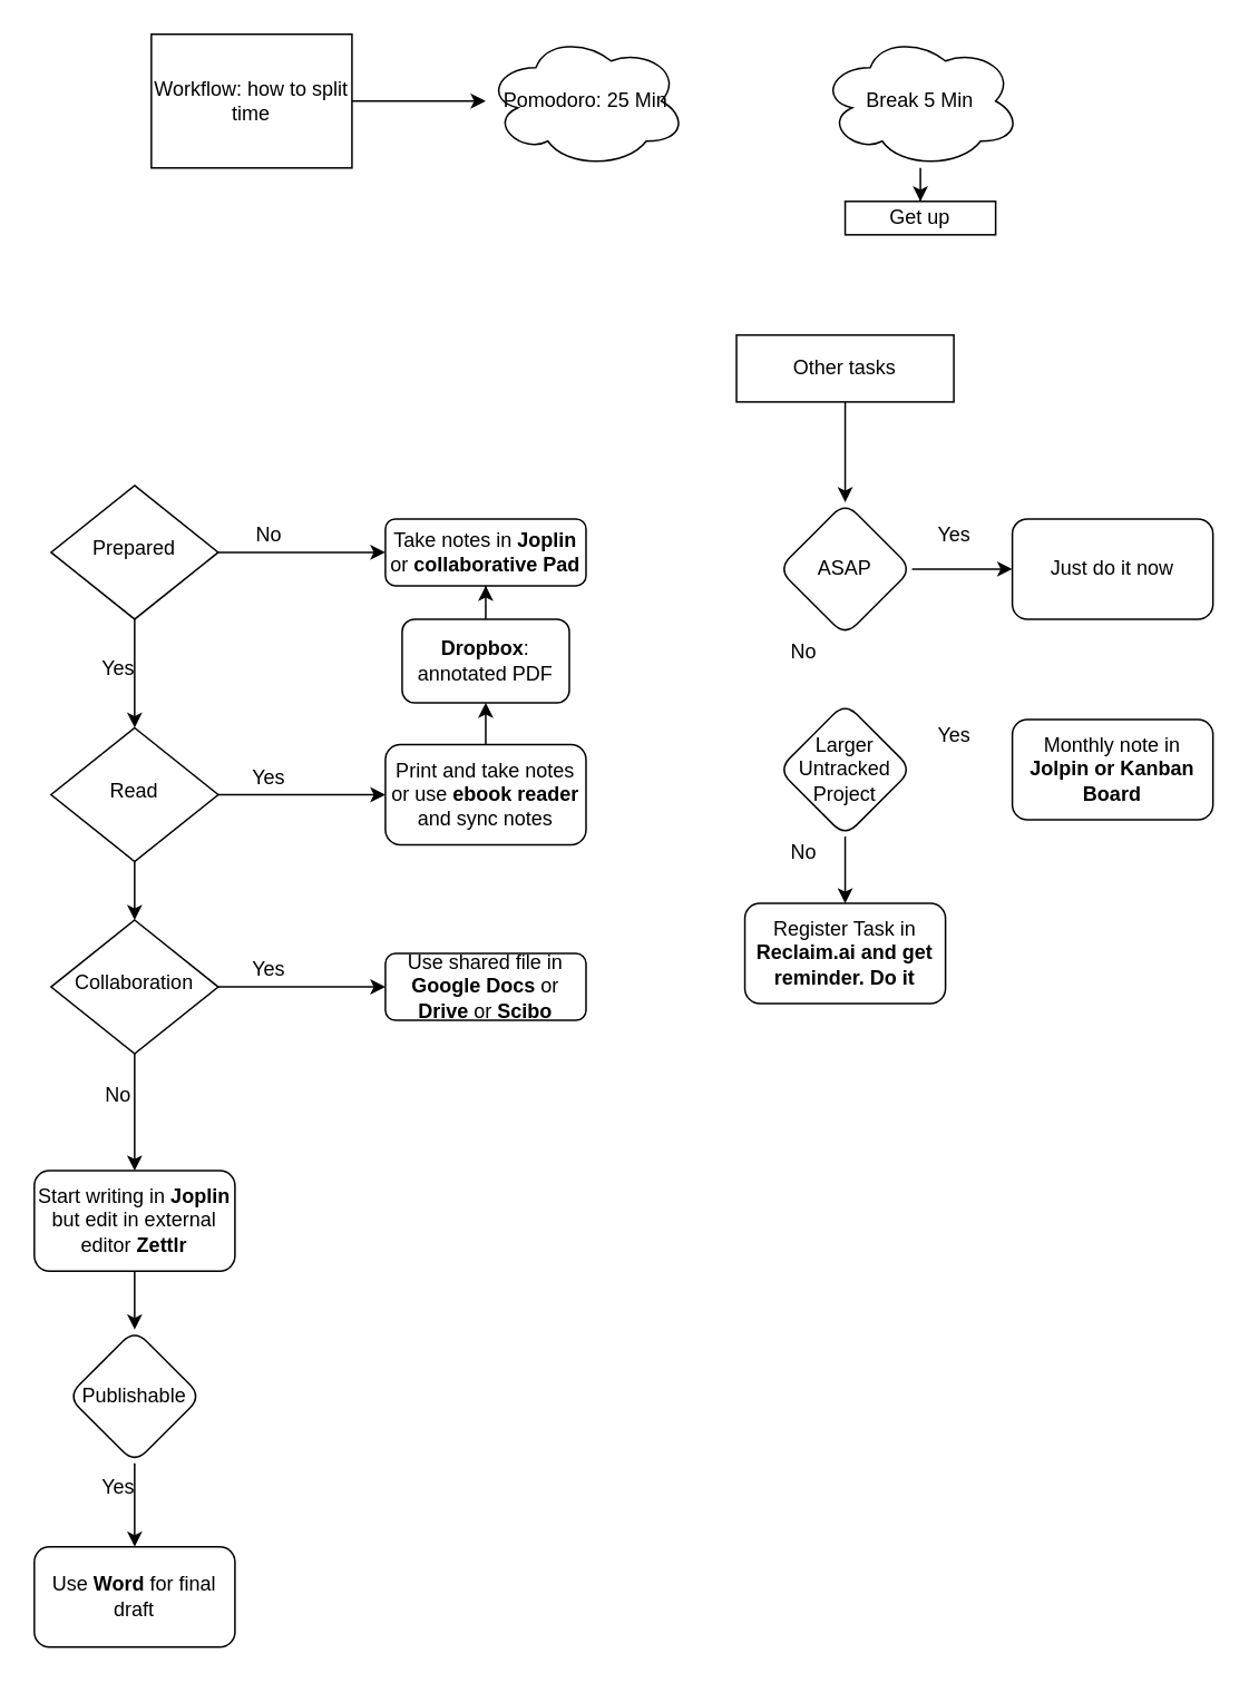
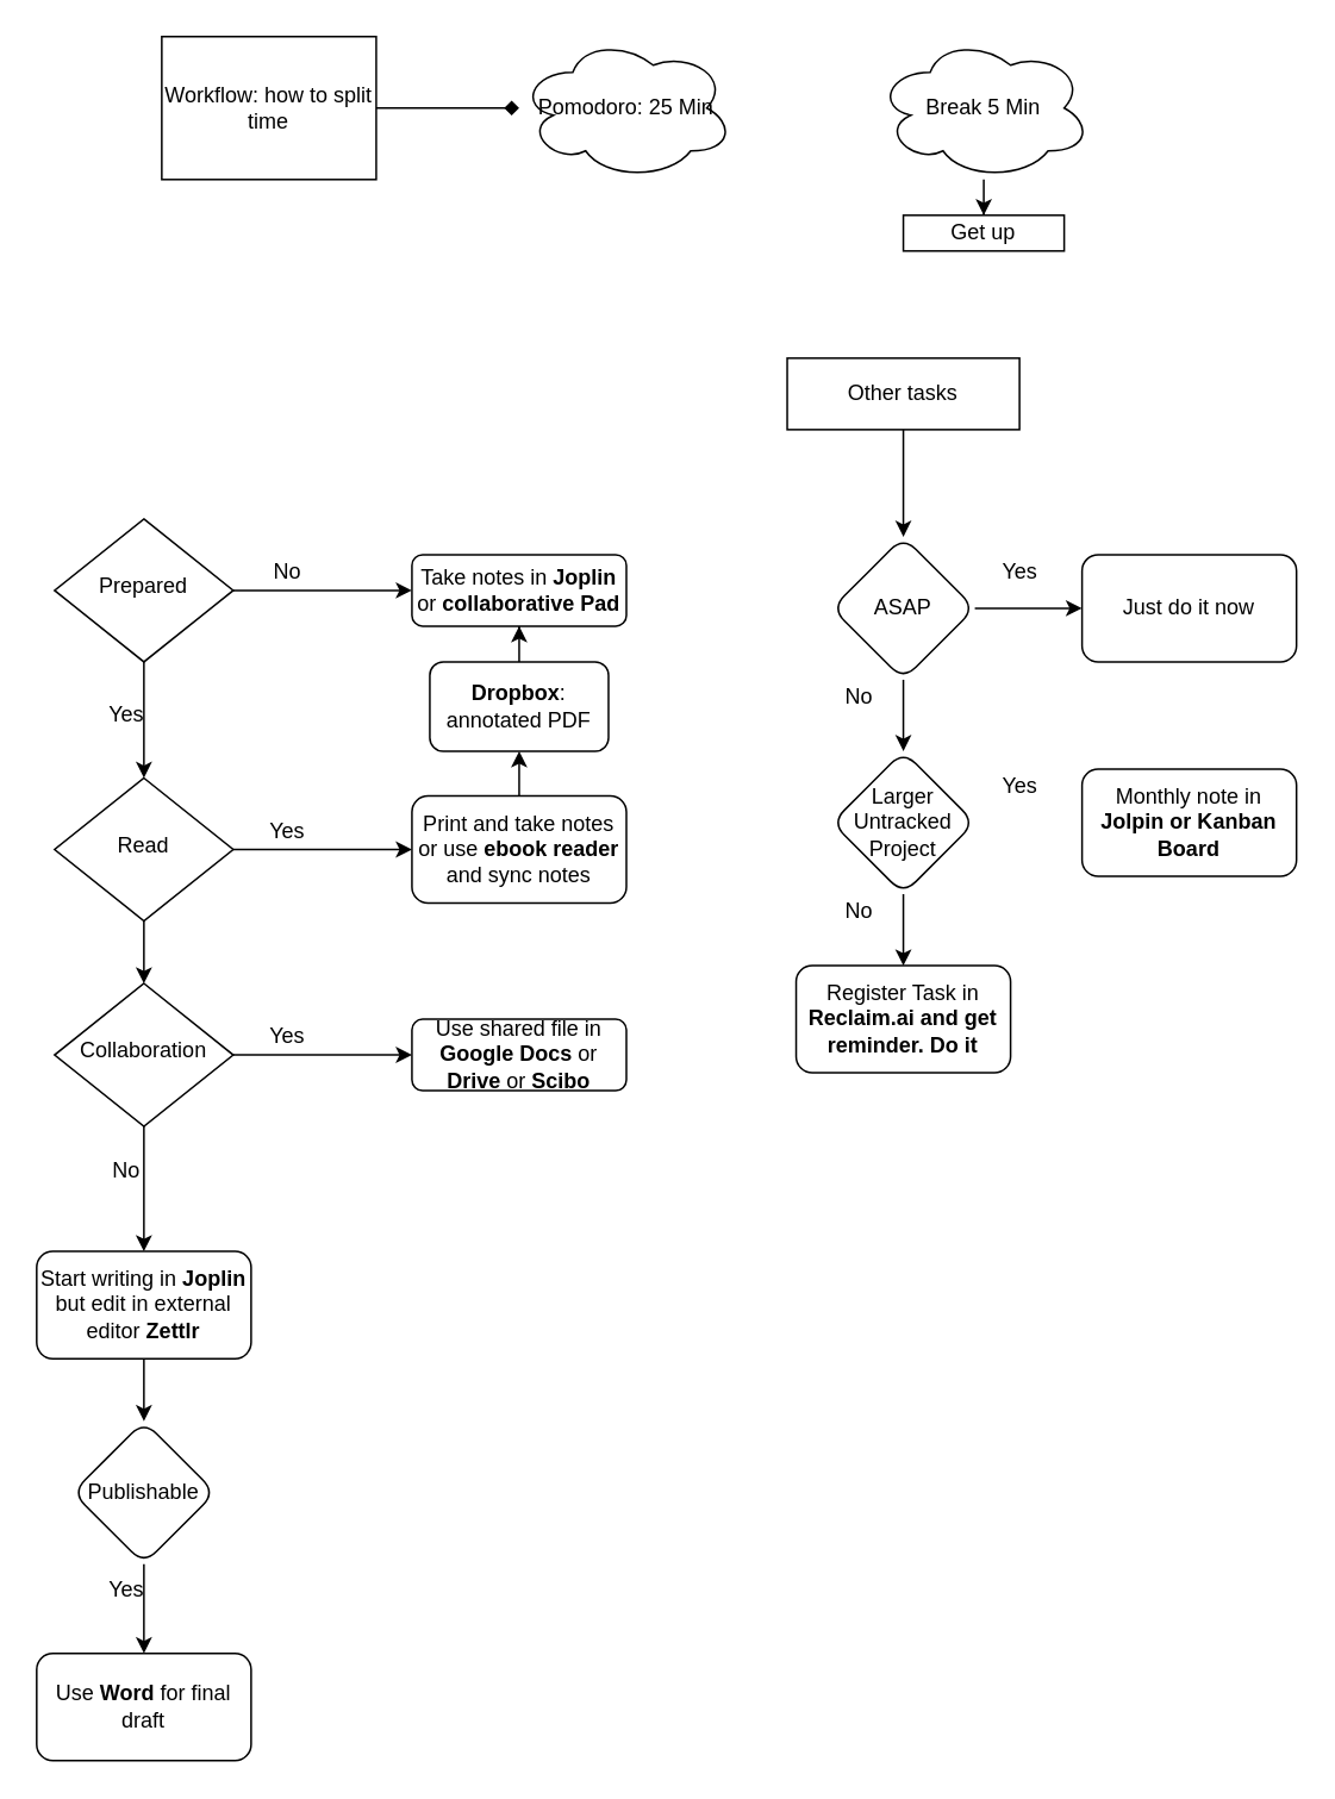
- <mxCell id="29" value="" style="edgeStyle=orthogonalEdgeStyle;rounded=0;orthogonalLoop=1;jettySize=auto;html=1;" edge="1" parent="1" source="30" target="31"><mxGeometry relative="1" as="geometry" /></mxCell>
+ <mxCell id="29" value="" style="edgeStyle=orthogonalEdgeStyle;rounded=0;orthogonalLoop=1;jettySize=auto;html=1;endArrow=diamond;" edge="1" parent="1" source="30" target="31"><mxGeometry relative="1" as="geometry" /></mxCell>
+ <mxCell id="18" value="" style="edgeStyle=orthogonalEdgeStyle;rounded=0;orthogonalLoop=1;jettySize=auto;html=1;" edge="1" parent="1" source="19" target="23"><mxGeometry relative="1" as="geometry" /></mxCell>
